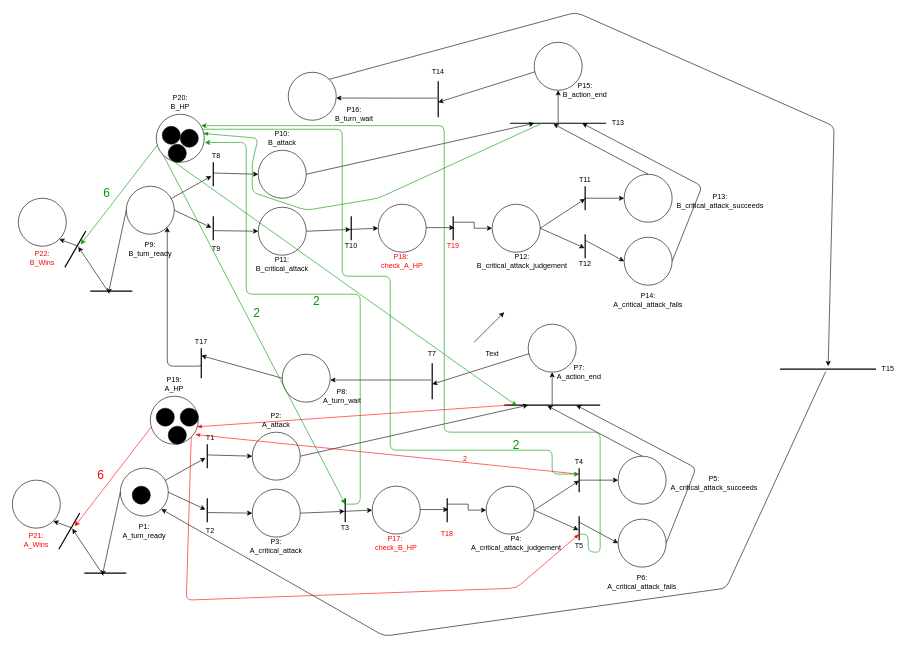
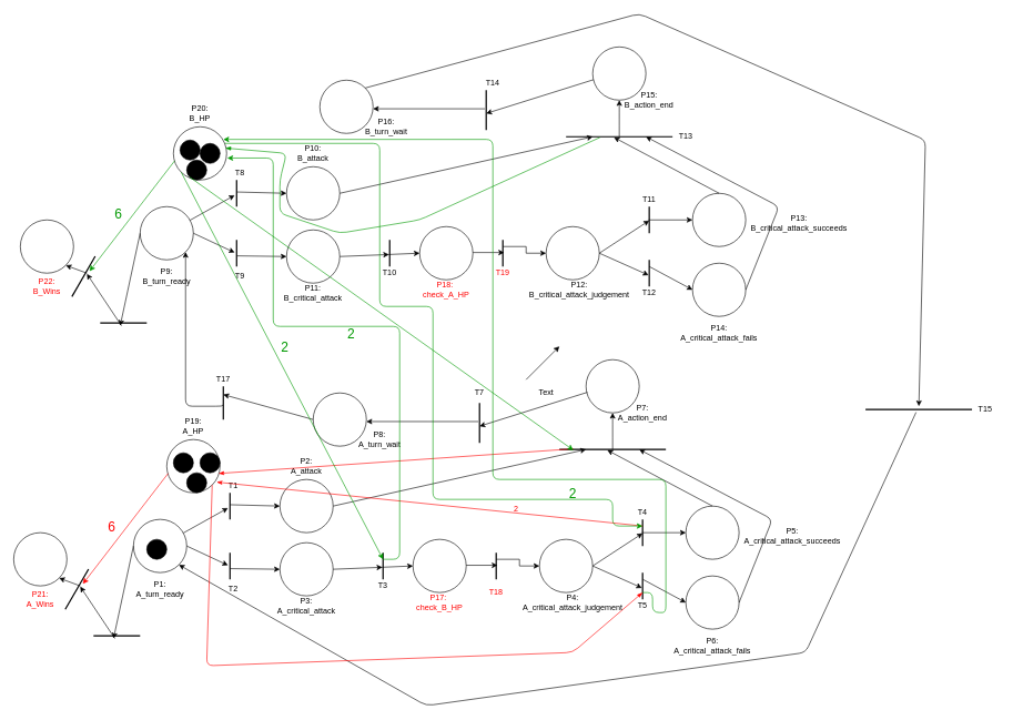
- <mxCell id="122" value="T14" style="text;html=1;strokeColor=none;fillColor=none;align=center;verticalAlign=middle;whiteSpace=wrap;rounded=0;" vertex="1" parent="1"><mxGeometry x="710" y="110" width="40" height="20" as="geometry" /></mxCell>
+ <mxCell id="122" value="T14" style="text;html=1;strokeColor=none;fillColor=none;align=center;verticalAlign=middle;whiteSpace=wrap;rounded=0;" vertex="1" parent="1"><mxGeometry x="720" y="115" width="40" height="20" as="geometry" /></mxCell>
- <mxCell id="125" value="P16: B_turn_wait" style="text;html=1;strokeColor=none;fillColor=none;align=center;verticalAlign=middle;whiteSpace=wrap;rounded=0;" vertex="1" parent="1"><mxGeometry x="570" y="180" width="40" height="20" as="geometry" /></mxCell>
+ <mxCell id="125" value="P16: B_turn_wait" style="text;html=1;strokeColor=none;fillColor=none;align=center;verticalAlign=middle;whiteSpace=wrap;rounded=0;" vertex="1" parent="1"><mxGeometry x="560" y="180" width="40" height="20" as="geometry" /></mxCell>
